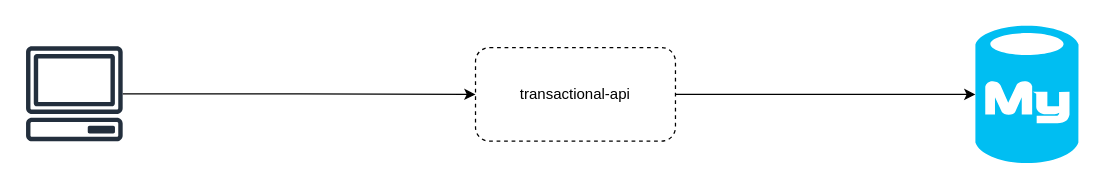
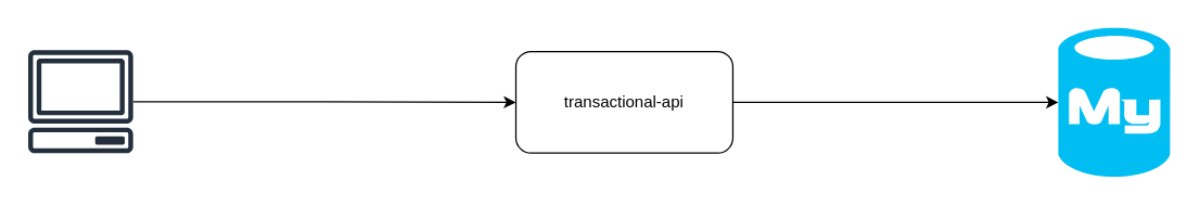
- <mxCell id="3" value="transactional-api" style="rounded=1;whiteSpace=wrap;html=1;dashed=1;" vertex="1" parent="1"><mxGeometry x="380" y="37.5" width="160" height="75" as="geometry" /></mxCell>
+ <mxCell id="3" value="transactional-api" style="rounded=1;whiteSpace=wrap;html=1;" vertex="1" parent="1"><mxGeometry x="380" y="37.5" width="160" height="75" as="geometry" /></mxCell>
